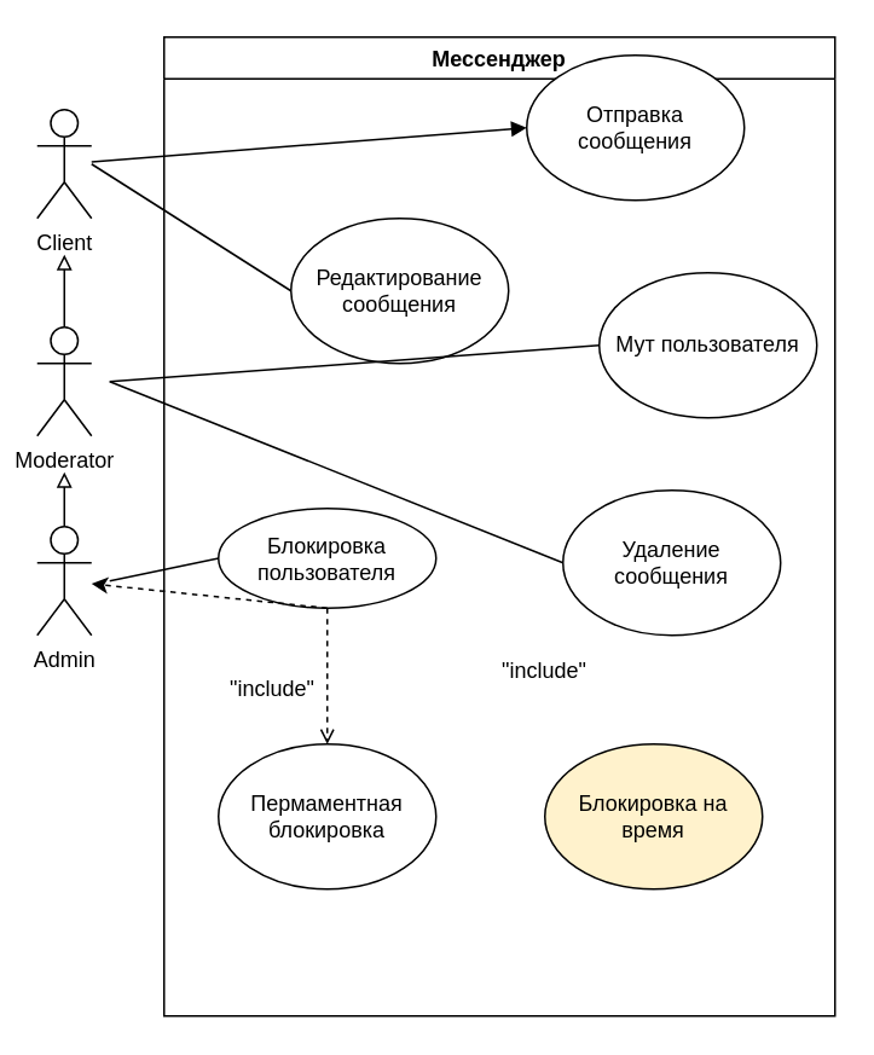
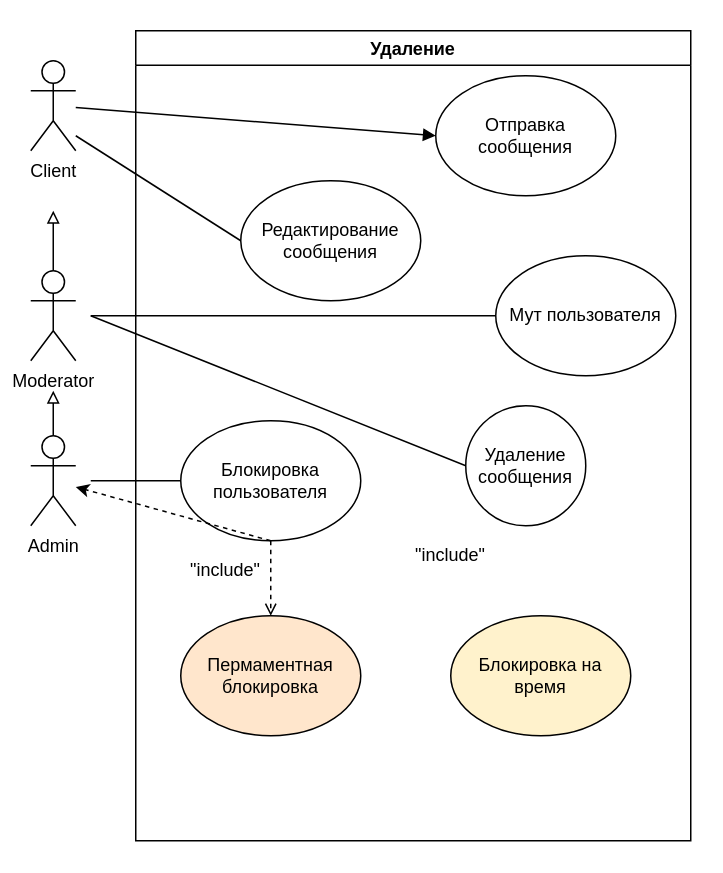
- <mxCell id="7" value="Мессенджер" style="swimlane;" vertex="1" parent="1"><mxGeometry x="90" y="20" width="370" height="540" as="geometry" /></mxCell>
+ <mxCell id="7" value="Удаление" style="swimlane;" vertex="1" parent="1"><mxGeometry x="90" y="20" width="370" height="540" as="geometry" /></mxCell>
- <mxCell id="8" value="Отправка сообщения" style="ellipse;whiteSpace=wrap;html=1;" vertex="1" parent="7"><mxGeometry x="200" y="10" width="120" height="80" as="geometry" /></mxCell>
+ <mxCell id="8" value="Отправка сообщения" style="ellipse;whiteSpace=wrap;html=1;" vertex="1" parent="7"><mxGeometry x="200" y="30" width="120" height="80" as="geometry" /></mxCell>
- <mxCell id="2" value="Client" style="shape=umlActor;verticalLabelPosition=bottom;verticalAlign=top;html=1;" vertex="1" parent="1"><mxGeometry x="20" y="60" width="30" height="60" as="geometry" /></mxCell>
+ <mxCell id="2" value="Client" style="shape=umlActor;verticalLabelPosition=bottom;verticalAlign=top;html=1;" vertex="1" parent="1"><mxGeometry x="20" y="40" width="30" height="60" as="geometry" /></mxCell>
- <mxCell id="11" value="Мут пользователя" style="ellipse;whiteSpace=wrap;html=1;" vertex="1" parent="7"><mxGeometry x="240" y="130" width="120" height="80" as="geometry" /></mxCell>
+ <mxCell id="11" value="Мут пользователя" style="ellipse;whiteSpace=wrap;html=1;" vertex="1" parent="7"><mxGeometry x="240" y="150" width="120" height="80" as="geometry" /></mxCell>
- <mxCell id="12" value="Блокировка пользователя" style="ellipse;whiteSpace=wrap;html=1;" vertex="1" parent="7"><mxGeometry x="30" y="260" width="120" height="55" as="geometry" /></mxCell>
+ <mxCell id="12" value="Блокировка пользователя" style="ellipse;whiteSpace=wrap;html=1;" vertex="1" parent="7"><mxGeometry x="30" y="260" width="120" height="80" as="geometry" /></mxCell>
- <mxCell id="19" value="Удаление сообщения" style="ellipse;whiteSpace=wrap;html=1;" vertex="1" parent="7"><mxGeometry x="220" y="250" width="120" height="80" as="geometry" /></mxCell>
+ <mxCell id="19" value="Удаление сообщения" style="ellipse;whiteSpace=wrap;html=1;" vertex="1" parent="7"><mxGeometry x="220" y="250" width="80" height="80" as="geometry" /></mxCell>
- <mxCell id="13" value="Пермаментная блокировка" style="ellipse;whiteSpace=wrap;html=1;" vertex="1" parent="7"><mxGeometry x="30" y="390" width="120" height="80" as="geometry" /></mxCell>
+ <mxCell id="13" value="Пермаментная блокировка" style="ellipse;whiteSpace=wrap;html=1;fillColor=#ffe6cc;" vertex="1" parent="7"><mxGeometry x="30" y="390" width="120" height="80" as="geometry" /></mxCell>
